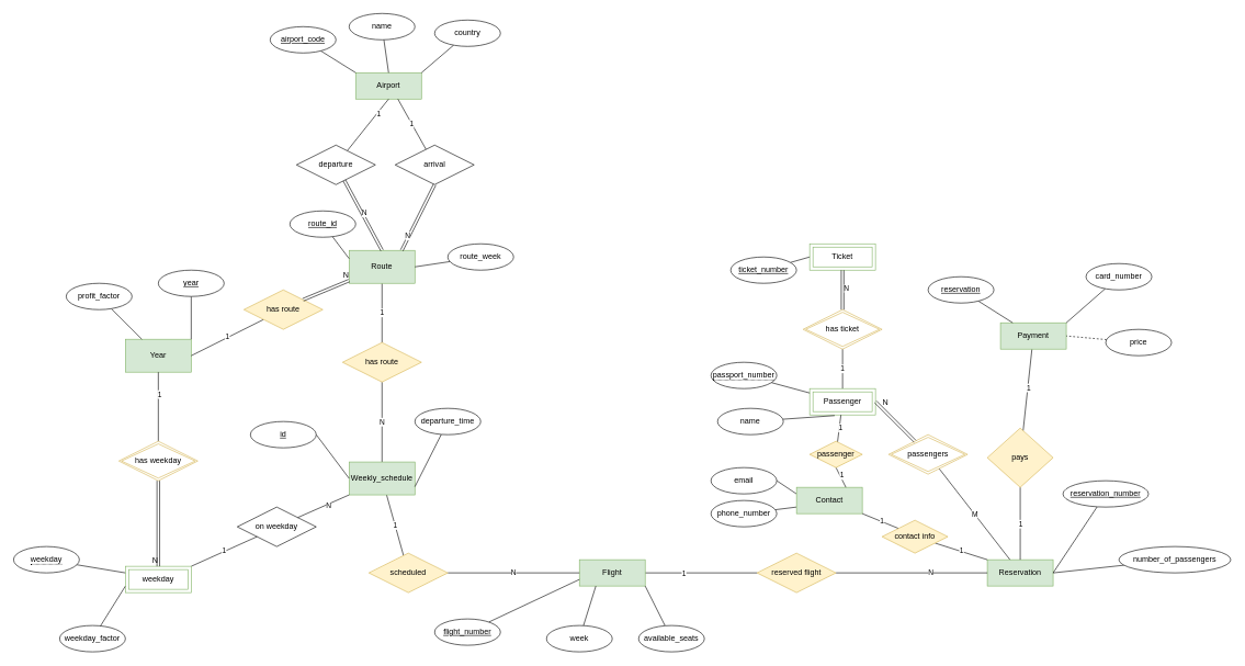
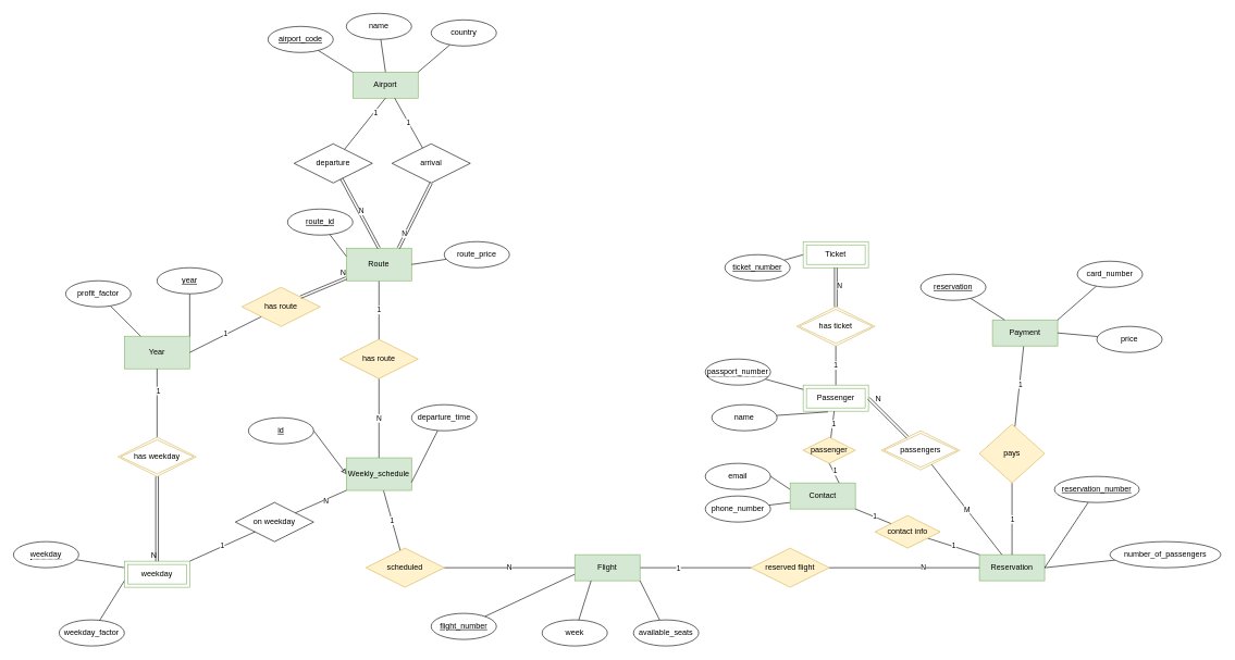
- <mxCell id="62" value="route_week" style="ellipse;whiteSpace=wrap;html=1;align=center;" vertex="1" parent="1"><mxGeometry x="680" y="370" width="100" height="40" as="geometry" /></mxCell>
+ <mxCell id="62" value="route_price" style="ellipse;whiteSpace=wrap;html=1;align=center;" vertex="1" parent="1"><mxGeometry x="680" y="370" width="100" height="40" as="geometry" /></mxCell>
- <mxCell id="9" style="rounded=0;orthogonalLoop=1;jettySize=auto;html=1;entryX=1;entryY=0.5;entryDx=0;entryDy=0;endArrow=none;endFill=0;dashed=1;" parent="1" source="10" target="4" edge="1"><mxGeometry relative="1" as="geometry" /></mxCell>
+ <mxCell id="9" style="rounded=0;orthogonalLoop=1;jettySize=auto;html=1;entryX=1;entryY=0.5;entryDx=0;entryDy=0;endArrow=none;endFill=0;" parent="1" source="10" target="4" edge="1"><mxGeometry relative="1" as="geometry" /></mxCell>
- <mxCell id="33" style="edgeStyle=none;rounded=0;orthogonalLoop=1;jettySize=auto;html=1;entryX=0;entryY=0.5;entryDx=0;entryDy=0;endArrow=none;endFill=0;exitX=1;exitY=0.5;exitDx=0;exitDy=0;" edge="1" parent="1" source="34" target="31"><mxGeometry relative="1" as="geometry"><mxPoint x="460" y="726.51" as="sourcePoint" /></mxGeometry></mxCell>
+ <mxCell id="33" style="edgeStyle=none;rounded=0;orthogonalLoop=1;jettySize=auto;html=1;entryX=0;entryY=0.5;entryDx=0;entryDy=0;endArrow=classic;endFill=0;exitX=1;exitY=0.5;exitDx=0;exitDy=0;" edge="1" parent="1" source="34" target="31"><mxGeometry relative="1" as="geometry"><mxPoint x="460" y="726.51" as="sourcePoint" /></mxGeometry></mxCell>
